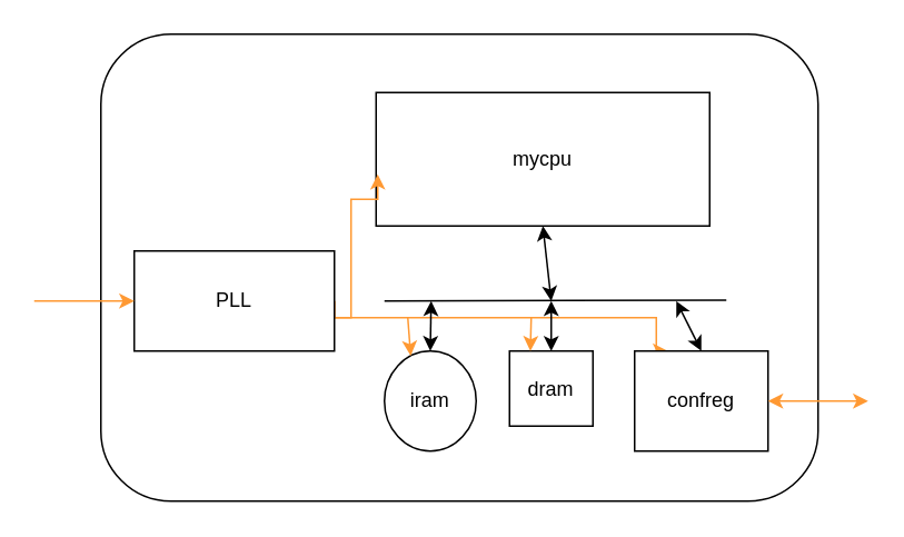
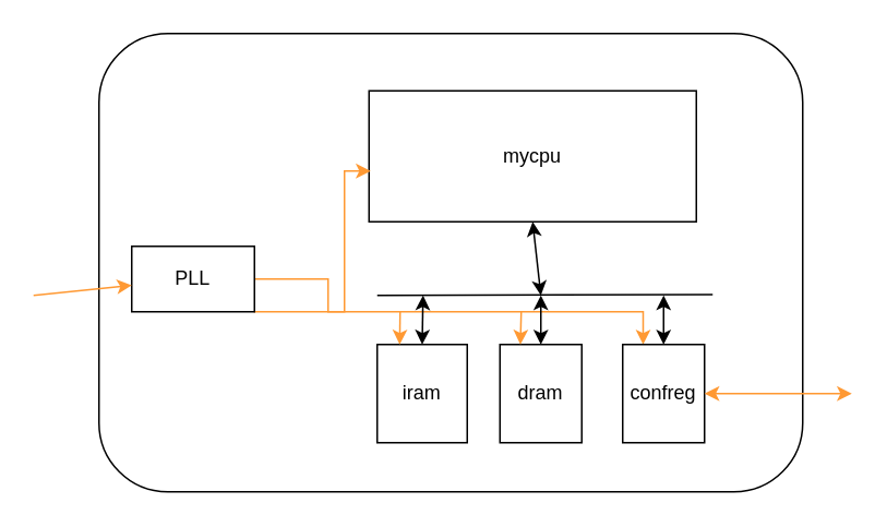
- <mxCell id="6" value="PLL" style="rounded=0;whiteSpace=wrap;html=1;" vertex="1" parent="1"><mxGeometry x="80" y="150" width="120" height="60" as="geometry" /></mxCell>
+ <mxCell id="6" value="PLL" style="rounded=0;whiteSpace=wrap;html=1;" vertex="1" parent="1"><mxGeometry x="80" y="150" width="75" height="40" as="geometry" /></mxCell>
- <mxCell id="8" value="dram" style="rounded=0;whiteSpace=wrap;html=1;" vertex="1" parent="1"><mxGeometry x="305" y="210" width="50" height="45" as="geometry" /></mxCell>
+ <mxCell id="8" value="dram" style="rounded=0;whiteSpace=wrap;html=1;" vertex="1" parent="1"><mxGeometry x="305" y="210" width="50" height="60" as="geometry" /></mxCell>
- <mxCell id="7" value="iram" style="ellipse;whiteSpace=wrap;html=1;" vertex="1" parent="1"><mxGeometry x="230" y="210" width="55" height="60" as="geometry" /></mxCell>
+ <mxCell id="7" value="iram" style="rounded=0;whiteSpace=wrap;html=1;" vertex="1" parent="1"><mxGeometry x="230" y="210" width="55" height="60" as="geometry" /></mxCell>
- <mxCell id="9" value="confreg" style="rounded=0;whiteSpace=wrap;html=1;" vertex="1" parent="1"><mxGeometry x="380" y="210" width="80" height="60" as="geometry" /></mxCell>
+ <mxCell id="9" value="confreg" style="rounded=0;whiteSpace=wrap;html=1;" vertex="1" parent="1"><mxGeometry x="380" y="210" width="50" height="60" as="geometry" /></mxCell>
